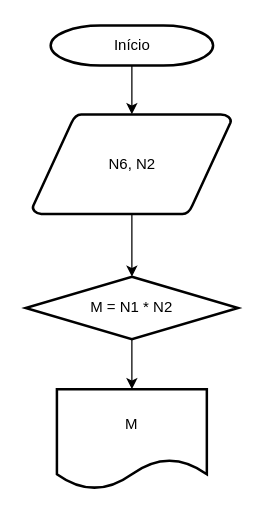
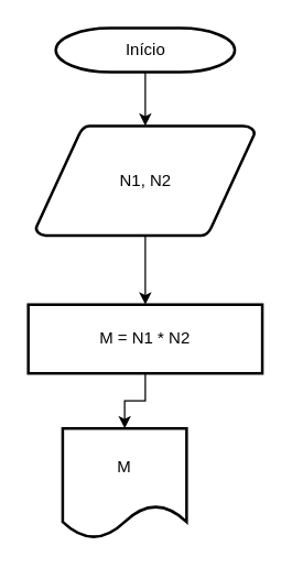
- <mxCell id="4" value="N6, N2" style="shape=mxgraph.flowchart.data;strokeWidth=2;gradientColor=none;gradientDirection=north;fontStyle=0;html=1;" parent="1" vertex="1"><mxGeometry x="25.5" y="91" width="159" height="80" as="geometry" /></mxCell>
+ <mxCell id="4" value="N1, N2" style="shape=mxgraph.flowchart.data;strokeWidth=2;gradientColor=none;gradientDirection=north;fontStyle=0;html=1;" parent="1" vertex="1"><mxGeometry x="25.5" y="91" width="159" height="80" as="geometry" /></mxCell>
- <mxCell id="8" value="M = N1 * N2" style="rhombus;whiteSpace=wrap;html=1;strokeWidth=2;" parent="1" vertex="1"><mxGeometry x="20" y="221" width="170" height="50" as="geometry" /></mxCell>
+ <mxCell id="8" value="M = N1 * N2" style="rounded=0;whiteSpace=wrap;html=1;strokeWidth=2;" parent="1" vertex="1"><mxGeometry x="20" y="221" width="170" height="50" as="geometry" /></mxCell>
- <mxCell id="6" value="M" style="shape=document;whiteSpace=wrap;html=1;boundedLbl=1;strokeWidth=2;" parent="1" vertex="1"><mxGeometry x="45" y="311" width="120" height="80" as="geometry" /></mxCell>
+ <mxCell id="6" value="M" style="shape=document;whiteSpace=wrap;html=1;boundedLbl=1;strokeWidth=2;" parent="1" vertex="1"><mxGeometry x="45" y="311" width="90" height="80" as="geometry" /></mxCell>
